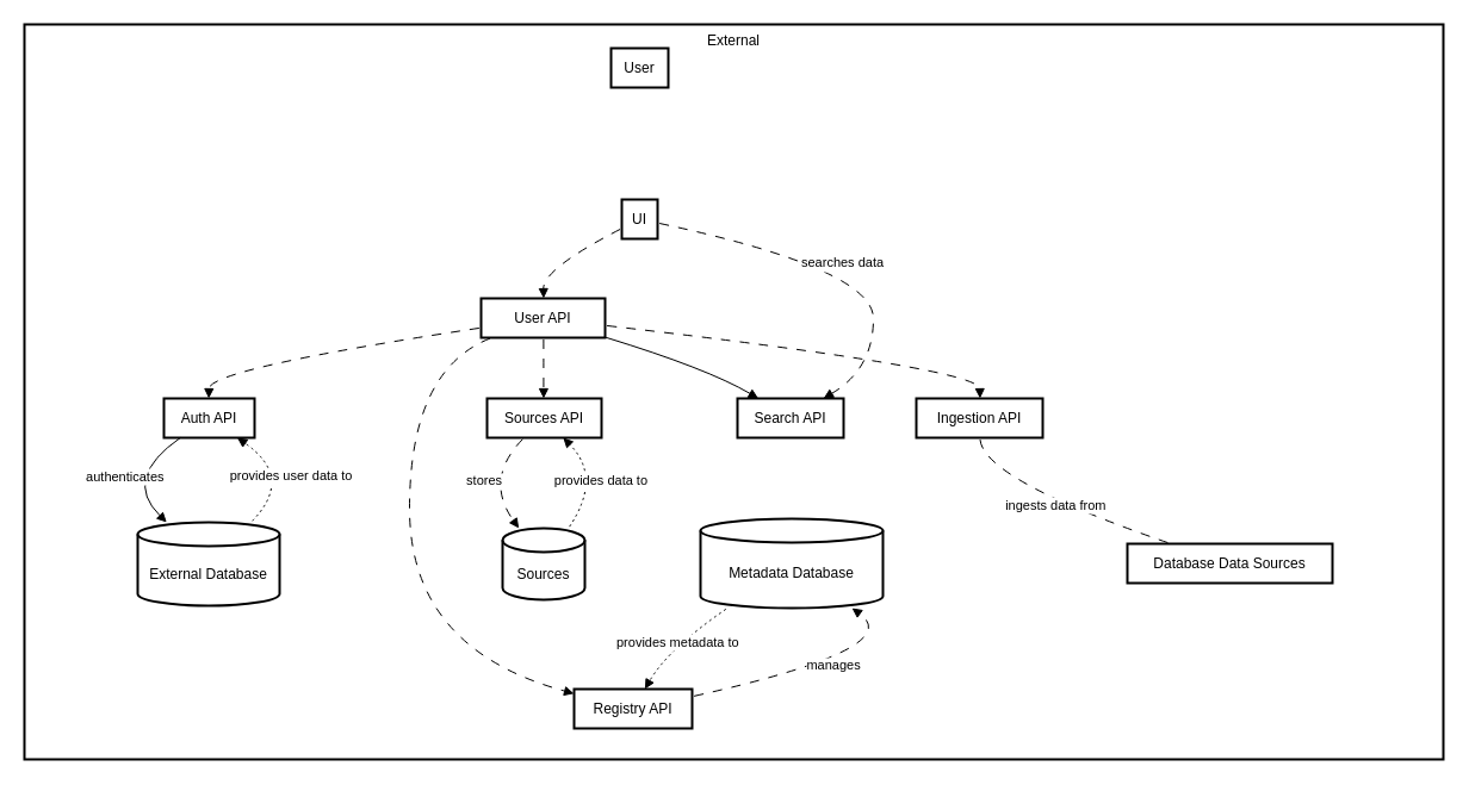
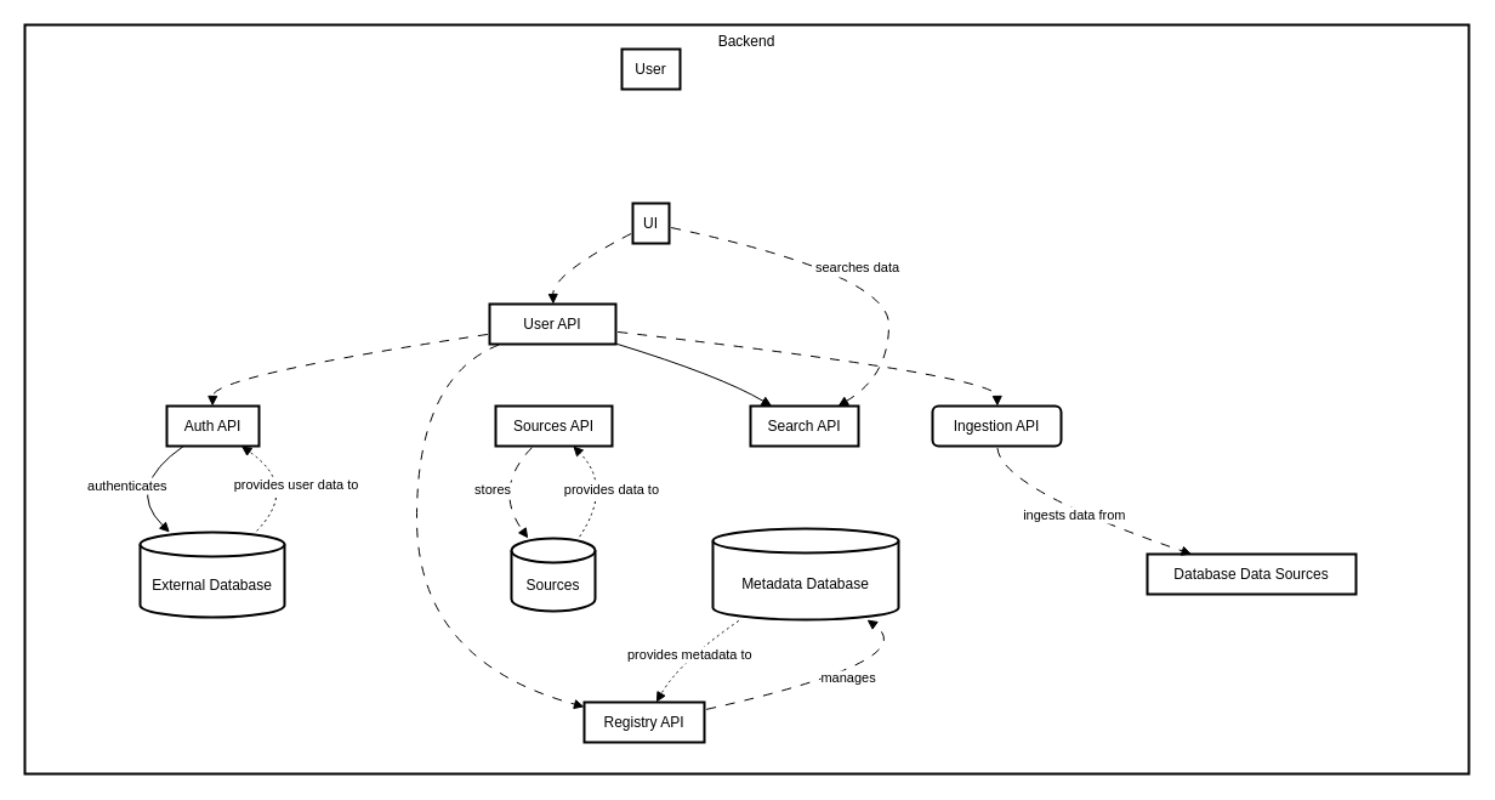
- <mxCell id="2" value="External" style="whiteSpace=wrap;strokeWidth=2;verticalAlign=top;" vertex="1" parent="1"><mxGeometry x="20" width="1190" height="617" as="geometry" y="20" /></mxCell>
+ <mxCell id="2" value="Backend" style="whiteSpace=wrap;strokeWidth=2;verticalAlign=top;" vertex="1" parent="1"><mxGeometry x="20" width="1190" height="617" as="geometry" y="20" /></mxCell>
- <mxCell id="20" value="" style="curved=1;startArrow=none;endArrow=block;exitX=0.504;exitY=1.018;entryX=0.494;entryY=-0.012;rounded=0;flowAnimation=1;" edge="1" parent="1" source="3" target="9"><mxGeometry relative="1" as="geometry"><Array as="points" /></mxGeometry></mxCell>
- <mxCell id="8" value="Ingestion API" style="whiteSpace=wrap;strokeWidth=2;shadow=0;glass=0;rounded=0;" vertex="1" parent="1"><mxGeometry x="768" y="334" width="106" height="33" as="geometry" /></mxCell>
+ <mxCell id="8" value="Ingestion API" style="whiteSpace=wrap;strokeWidth=2;shadow=0;glass=0;rounded=1;" vertex="1" parent="1"><mxGeometry x="768" y="334" width="106" height="33" as="geometry" /></mxCell>
- <mxCell id="24" value="ingests data from" style="curved=1;startArrow=none;endArrow=none;exitX=0.504;exitY=1.0;entryX=0.213;entryY=0.001;rounded=0;flowAnimation=1;" edge="1" parent="1" source="8" target="14"><mxGeometry relative="1" as="geometry"><Array as="points"><mxPoint x="821" y="401" /></Array></mxGeometry></mxCell>
+ <mxCell id="24" value="ingests data from" style="curved=1;startArrow=none;endArrow=block;exitX=0.504;exitY=1.0;entryX=0.213;entryY=0.001;rounded=0;flowAnimation=1;" edge="1" parent="1" source="8" target="14"><mxGeometry relative="1" as="geometry"><Array as="points"><mxPoint x="821" y="401" /></Array></mxGeometry></mxCell>
